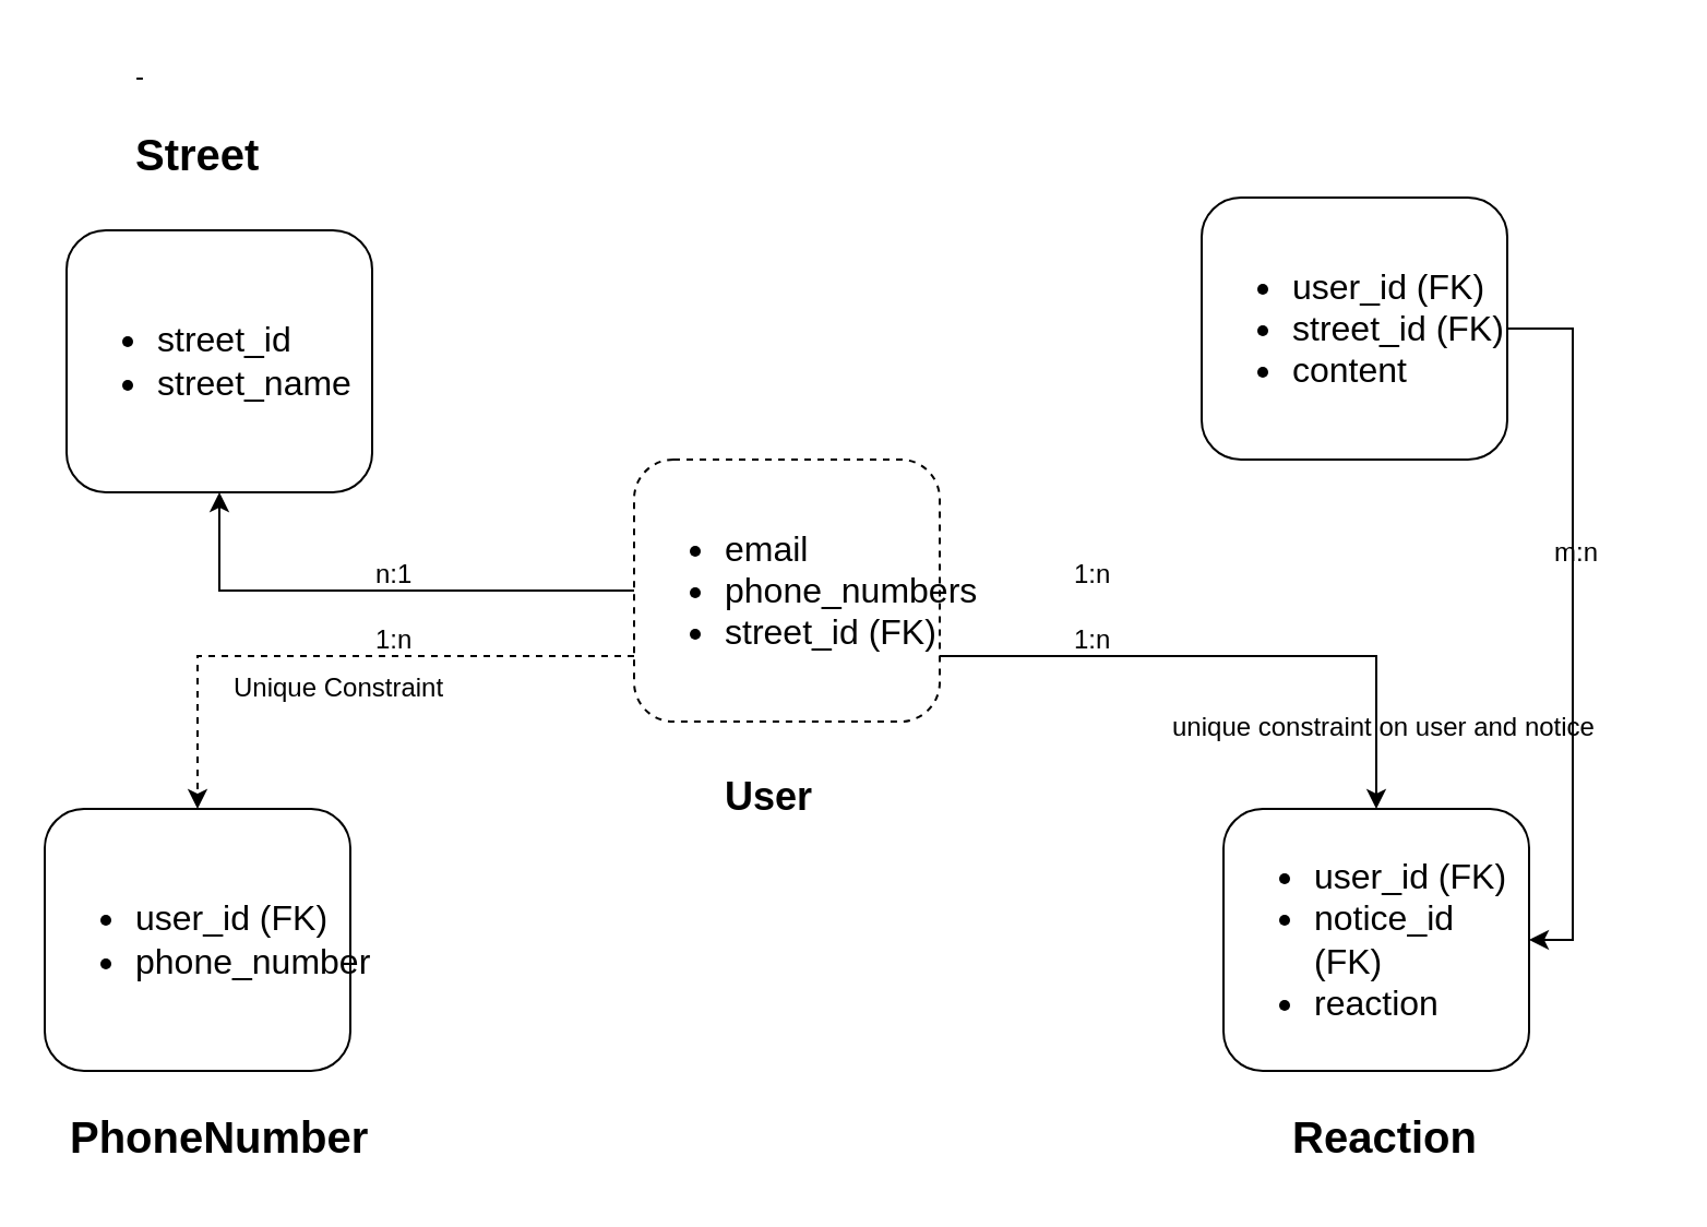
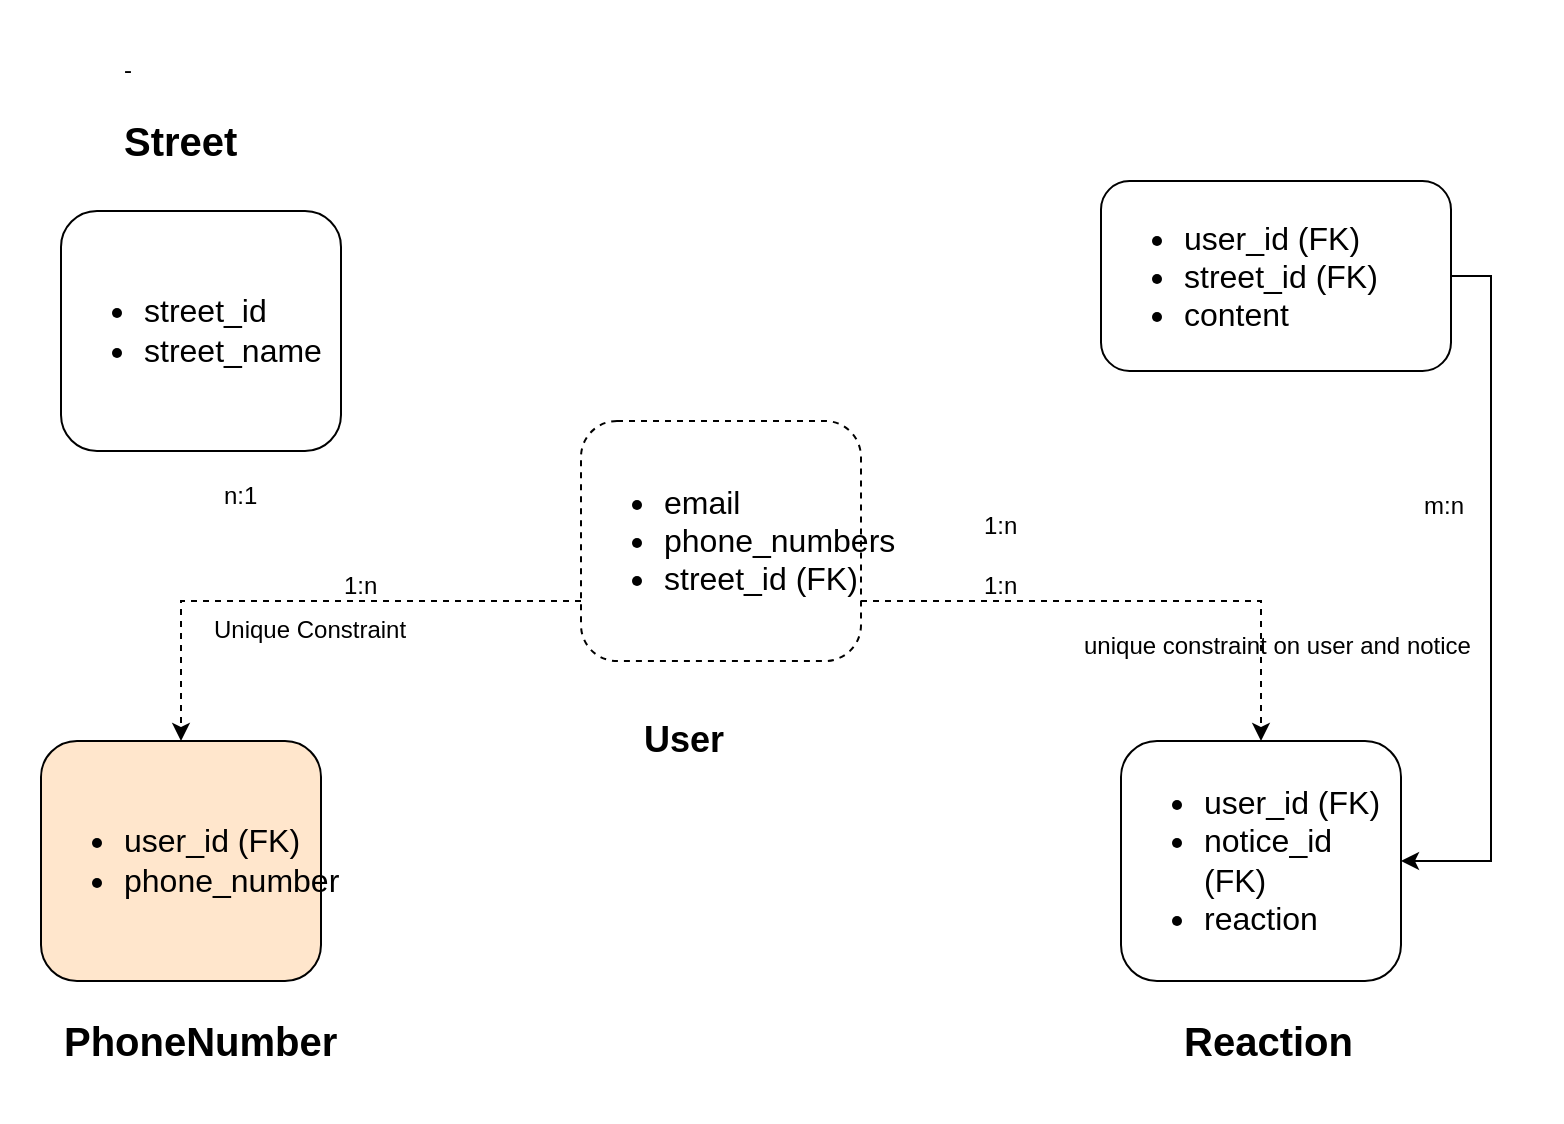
- <mxCell id="10" value="&lt;ul style=&quot;font-size: 16px;&quot;&gt;&lt;li&gt;&lt;span style=&quot;background-color: initial;&quot;&gt;user_id (FK)&lt;/span&gt;&lt;/li&gt;&lt;li&gt;&lt;span style=&quot;background-color: initial;&quot;&gt;street_id (FK)&lt;/span&gt;&lt;br&gt;&lt;/li&gt;&lt;li&gt;content&lt;/li&gt;&lt;/ul&gt;" style="rounded=1;whiteSpace=wrap;html=1;align=left;" vertex="1" parent="1"><mxGeometry x="550" y="90" width="140" height="120" as="geometry" /></mxCell>
+ <mxCell id="10" value="&lt;ul style=&quot;font-size: 16px;&quot;&gt;&lt;li&gt;&lt;span style=&quot;background-color: initial;&quot;&gt;user_id (FK)&lt;/span&gt;&lt;/li&gt;&lt;li&gt;&lt;span style=&quot;background-color: initial;&quot;&gt;street_id (FK)&lt;/span&gt;&lt;br&gt;&lt;/li&gt;&lt;li&gt;content&lt;/li&gt;&lt;/ul&gt;" style="rounded=1;whiteSpace=wrap;html=1;align=left;" vertex="1" parent="1"><mxGeometry x="550" y="90" width="175" height="95" as="geometry" /></mxCell>
- <mxCell id="20" value="n:1" style="text;html=1;align=left;verticalAlign=middle;resizable=0;points=[];autosize=1;strokeColor=none;fillColor=none;" vertex="1" parent="1"><mxGeometry x="170" y="248" width="40" height="30" as="geometry" /></mxCell>
+ <mxCell id="20" value="n:1" style="text;html=1;align=left;verticalAlign=middle;resizable=0;points=[];autosize=1;strokeColor=none;fillColor=none;" vertex="1" parent="1"><mxGeometry x="110" y="233" width="40" height="30" as="geometry" /></mxCell>
- <mxCell id="3" style="edgeStyle=orthogonalEdgeStyle;rounded=0;orthogonalLoop=1;jettySize=auto;html=1;exitX=0;exitY=0.5;exitDx=0;exitDy=0;entryX=0.5;entryY=1;entryDx=0;entryDy=0;align=left;" edge="1" parent="1" source="5" target="8"><mxGeometry relative="1" as="geometry" /></mxCell>
- <mxCell id="2" style="edgeStyle=orthogonalEdgeStyle;rounded=0;orthogonalLoop=1;jettySize=auto;html=1;exitX=1;exitY=0.75;exitDx=0;exitDy=0;entryX=0.5;entryY=0;entryDx=0;entryDy=0;align=left;" edge="1" parent="1" source="5" target="11"><mxGeometry relative="1" as="geometry" /></mxCell>
+ <mxCell id="2" style="edgeStyle=orthogonalEdgeStyle;rounded=0;orthogonalLoop=1;jettySize=auto;html=1;exitX=1;exitY=0.75;exitDx=0;exitDy=0;entryX=0.5;entryY=0;entryDx=0;entryDy=0;align=left;dashed=1;" edge="1" parent="1" source="5" target="11"><mxGeometry relative="1" as="geometry" /></mxCell>
- <mxCell id="16" value="unique constraint on user and notice" style="text;html=1;align=left;verticalAlign=middle;resizable=0;points=[];autosize=1;strokeColor=none;fillColor=none;" vertex="1" parent="1"><mxGeometry x="535" y="318" width="220" height="30" as="geometry" /></mxCell>
+ <mxCell id="16" value="unique constraint on user and notice" style="text;html=1;align=left;verticalAlign=middle;resizable=0;points=[];autosize=1;strokeColor=none;fillColor=none;" vertex="1" parent="1"><mxGeometry x="540" y="308" width="220" height="30" as="geometry" /></mxCell>
- <mxCell id="6" value="&lt;b&gt;&lt;font style=&quot;font-size: 18px;&quot;&gt;User&lt;/font&gt;&lt;/b&gt;" style="text;html=1;align=left;verticalAlign=middle;whiteSpace=wrap;rounded=0;" vertex="1" parent="1"><mxGeometry x="330" y="350" width="60" height="30" as="geometry" /></mxCell>
+ <mxCell id="6" value="&lt;b&gt;&lt;font style=&quot;font-size: 18px;&quot;&gt;User&lt;/font&gt;&lt;/b&gt;" style="text;html=1;align=left;verticalAlign=middle;whiteSpace=wrap;rounded=0;" vertex="1" parent="1"><mxGeometry x="320" y="355" width="60" height="30" as="geometry" /></mxCell>
- <mxCell id="13" value="&lt;ul style=&quot;font-size: 16px;&quot;&gt;&lt;li&gt;user_id (FK)&lt;/li&gt;&lt;li&gt;phone_number&lt;/li&gt;&lt;/ul&gt;" style="rounded=1;whiteSpace=wrap;html=1;align=left;" vertex="1" parent="1"><mxGeometry x="20" y="370" width="140" height="120" as="geometry" /></mxCell>
+ <mxCell id="13" value="&lt;ul style=&quot;font-size: 16px;&quot;&gt;&lt;li&gt;user_id (FK)&lt;/li&gt;&lt;li&gt;phone_number&lt;/li&gt;&lt;/ul&gt;" style="rounded=1;whiteSpace=wrap;html=1;align=left;fillColor=#ffe6cc;" vertex="1" parent="1"><mxGeometry x="20" y="370" width="140" height="120" as="geometry" /></mxCell>
